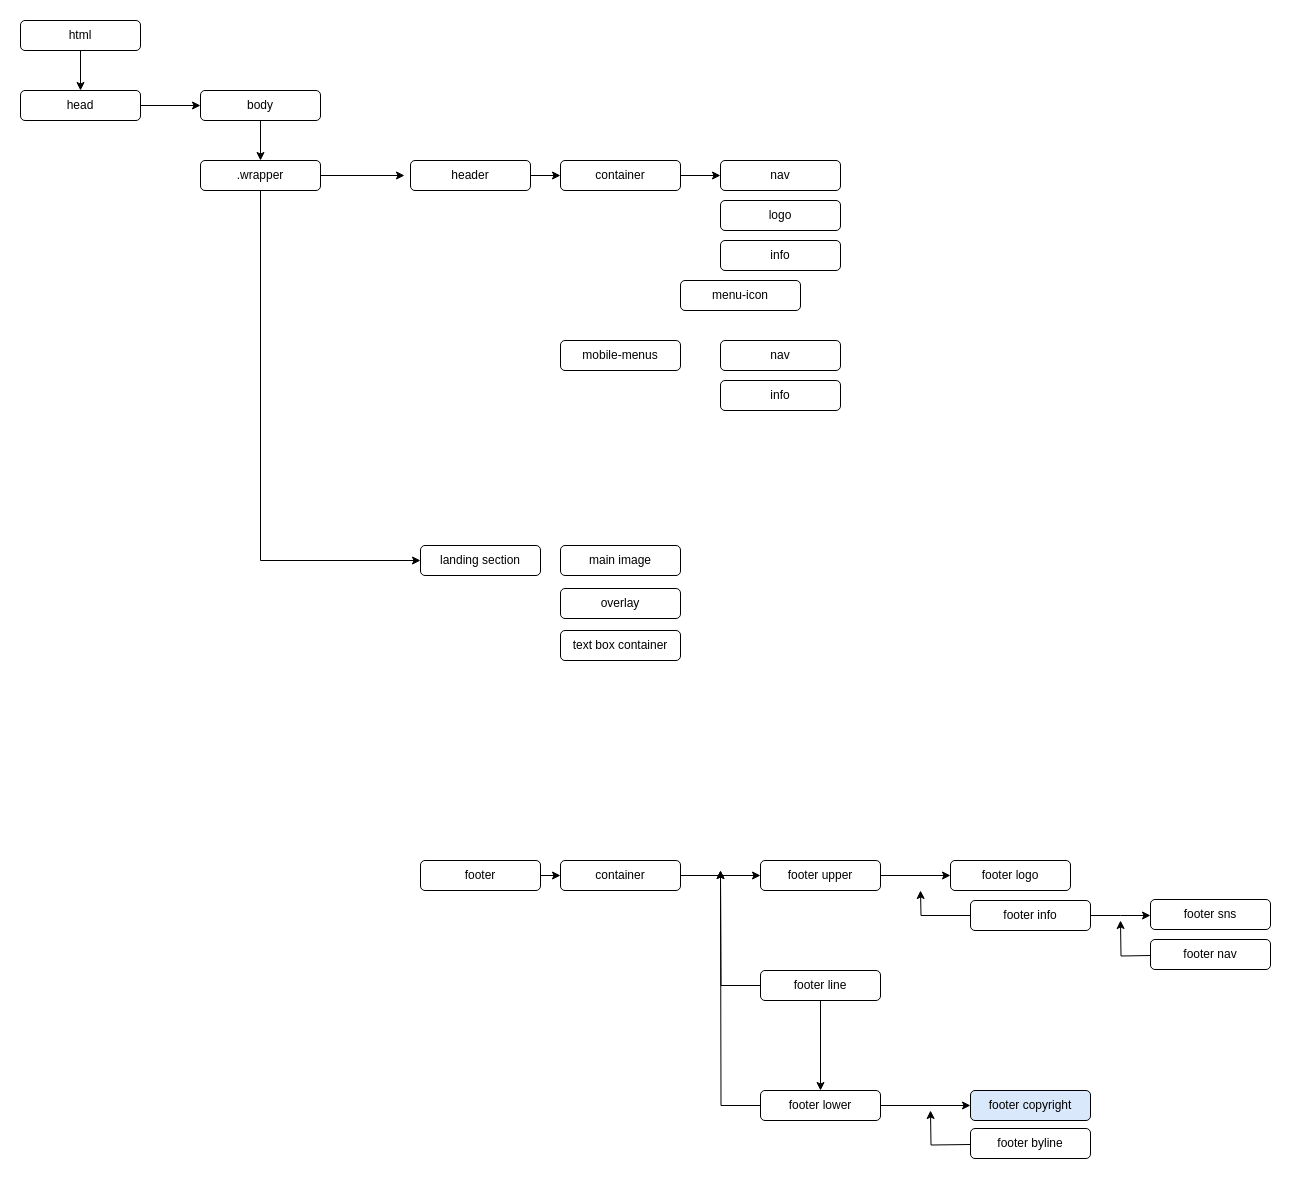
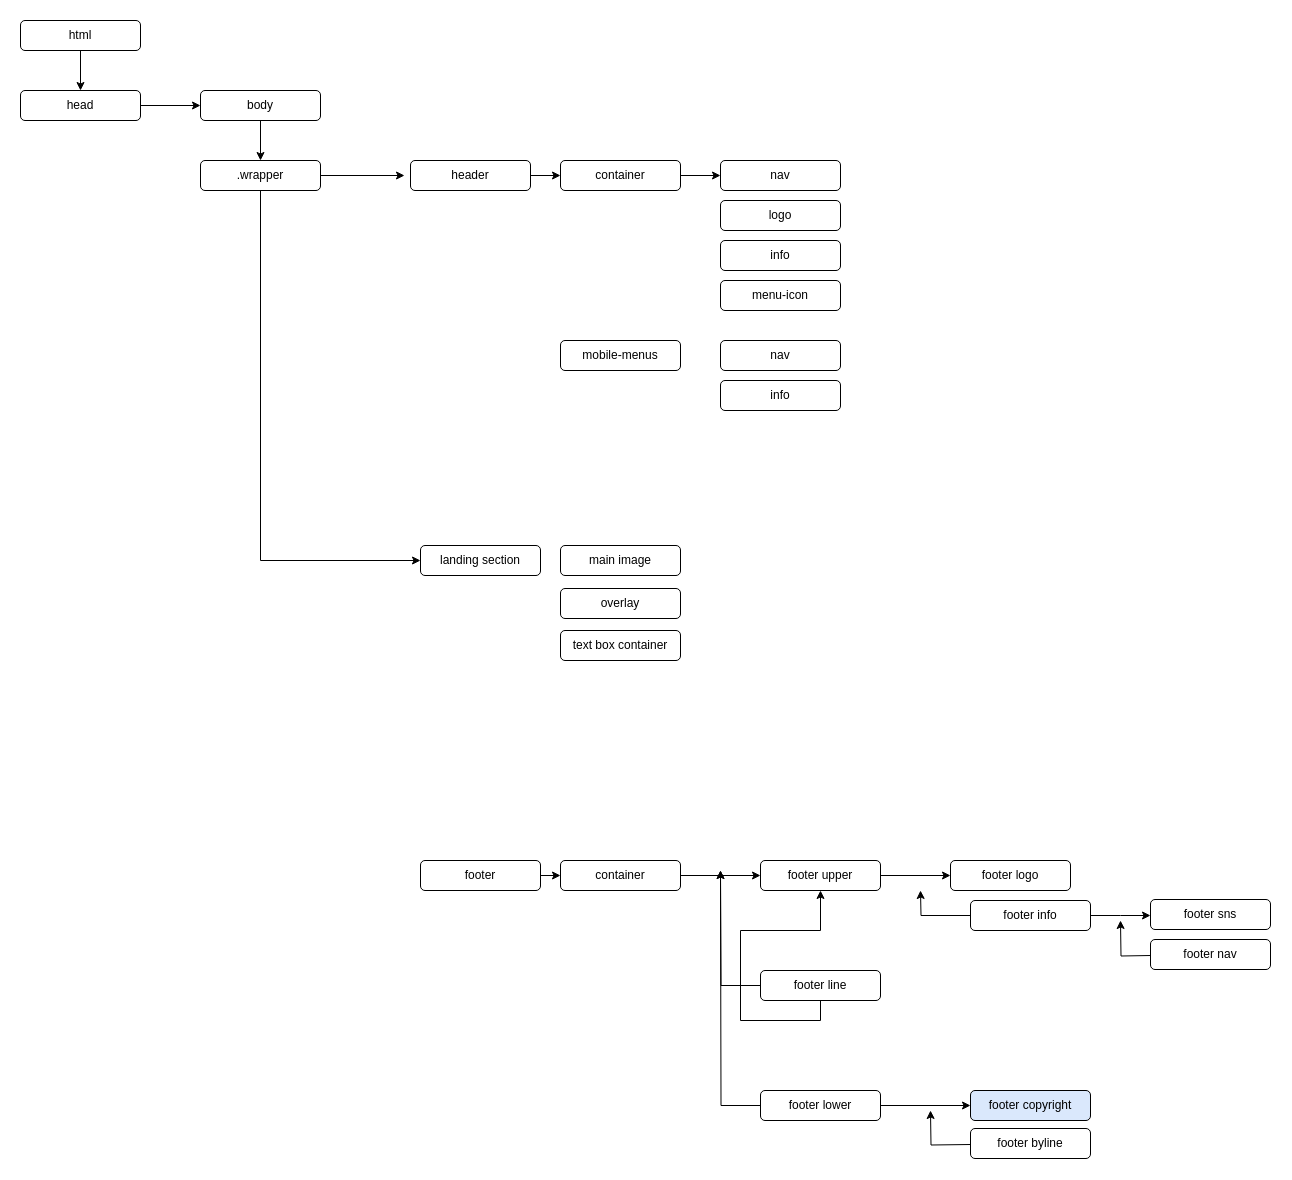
- <mxCell id="23" value="menu-icon" style="rounded=1;whiteSpace=wrap;html=1;" vertex="1" parent="1"><mxGeometry x="680" y="280" width="120" height="30" as="geometry" /></mxCell>
+ <mxCell id="23" value="menu-icon" style="rounded=1;whiteSpace=wrap;html=1;" vertex="1" parent="1"><mxGeometry x="720" y="280" width="120" height="30" as="geometry" /></mxCell>
- <mxCell id="29" style="edgeStyle=orthogonalEdgeStyle;rounded=0;orthogonalLoop=1;jettySize=auto;html=1;exitX=0.5;exitY=1;exitDx=0;exitDy=0;entryX=0.5;entryY=0;entryDx=0;entryDy=0;" edge="1" parent="1" source="31" target="34"><mxGeometry relative="1" as="geometry" /></mxCell>
+ <mxCell id="29" style="edgeStyle=orthogonalEdgeStyle;rounded=0;orthogonalLoop=1;jettySize=auto;html=1;exitX=0.5;exitY=1;exitDx=0;exitDy=0;" edge="1" parent="1" source="31" target="28"><mxGeometry relative="1" as="geometry" /></mxCell>
